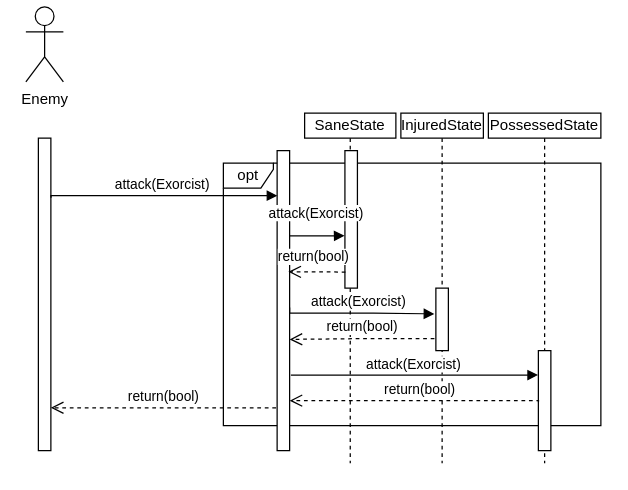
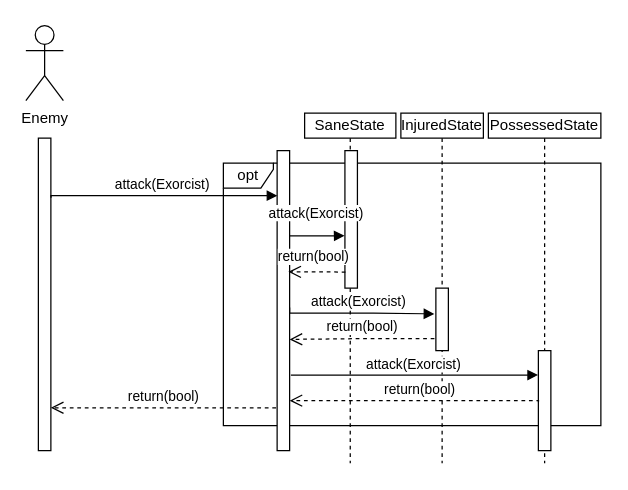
- <mxCell id="2" value="Enemy" style="shape=umlActor;verticalLabelPosition=bottom;verticalAlign=top;html=1;" parent="1" vertex="1"><mxGeometry x="20" y="5" width="30" height="60" as="geometry" /></mxCell>
+ <mxCell id="2" value="Enemy" style="shape=umlActor;verticalLabelPosition=bottom;verticalAlign=top;html=1;" parent="1" vertex="1"><mxGeometry x="20" y="20" width="30" height="60" as="geometry" /></mxCell>
